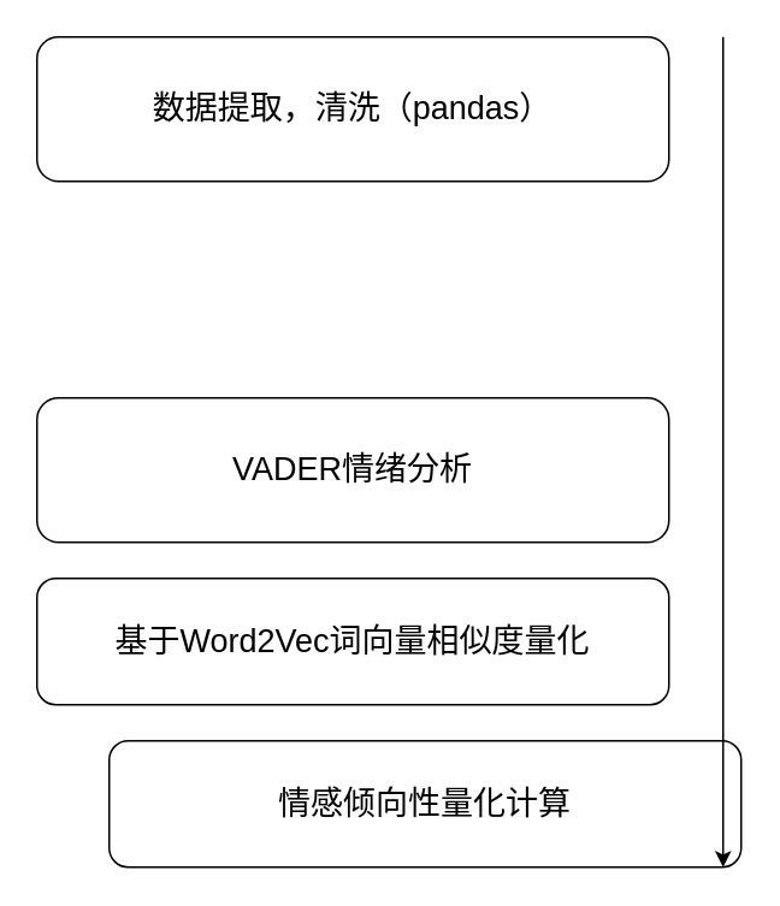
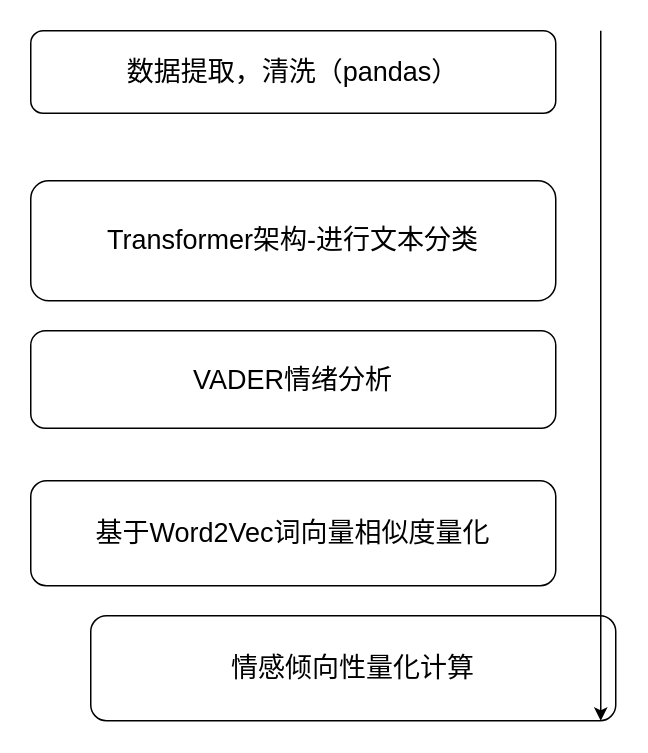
- <mxCell id="2" value="&lt;font style=&quot;font-size: 18px;&quot;&gt;数据提取，清洗（pandas）&lt;/font&gt;" style="rounded=1;whiteSpace=wrap;html=1;fontSize=12;glass=0;strokeWidth=1;shadow=0;" parent="1" vertex="1"><mxGeometry x="20" y="20" width="350" height="80" as="geometry" /></mxCell>
+ <mxCell id="2" value="&lt;font style=&quot;font-size: 18px;&quot;&gt;数据提取，清洗（pandas）&lt;/font&gt;" style="rounded=1;whiteSpace=wrap;html=1;fontSize=12;glass=0;strokeWidth=1;shadow=0;" parent="1" vertex="1"><mxGeometry x="20" y="20" width="350" height="55" as="geometry" /></mxCell>
+ <mxCell id="3" value="&lt;font style=&quot;font-size: 18px;&quot;&gt;Transformer架构-进行文本分类&lt;/font&gt;" style="rounded=1;whiteSpace=wrap;html=1;fontSize=12;glass=0;strokeWidth=1;shadow=0;" vertex="1" parent="1"><mxGeometry x="20" y="120" width="350" height="80" as="geometry" /></mxCell>
- <mxCell id="4" value="&lt;font style=&quot;font-size: 18px;&quot;&gt;VADER情绪分析&lt;/font&gt;" style="rounded=1;whiteSpace=wrap;html=1;fontSize=12;glass=0;strokeWidth=1;shadow=0;" vertex="1" parent="1"><mxGeometry x="20" y="220" width="350" height="80" as="geometry" /></mxCell>
+ <mxCell id="4" value="&lt;font style=&quot;font-size: 18px;&quot;&gt;VADER情绪分析&lt;/font&gt;" style="rounded=1;whiteSpace=wrap;html=1;fontSize=12;glass=0;strokeWidth=1;shadow=0;" vertex="1" parent="1"><mxGeometry x="20" y="220" width="350" height="65" as="geometry" /></mxCell>
